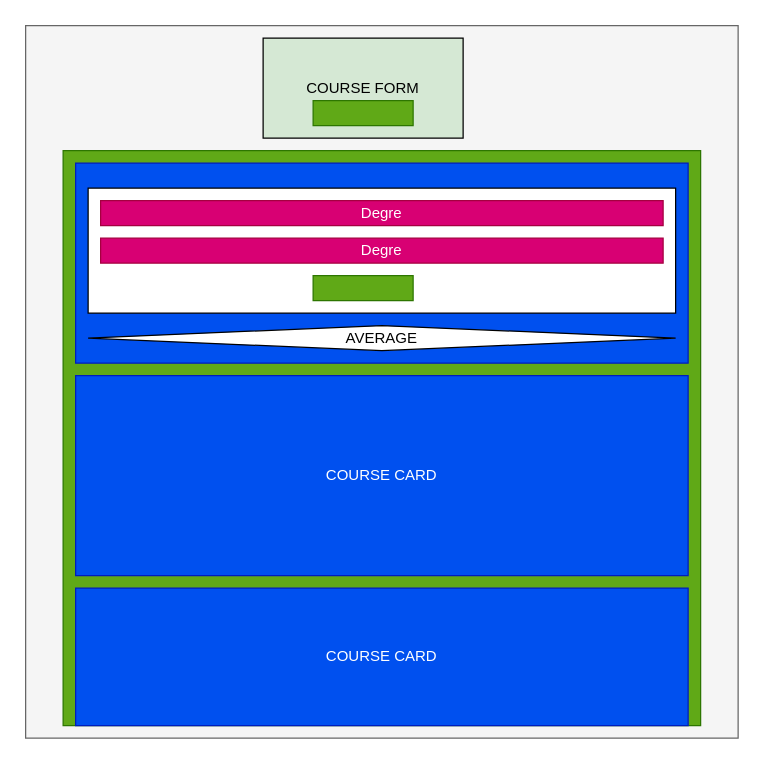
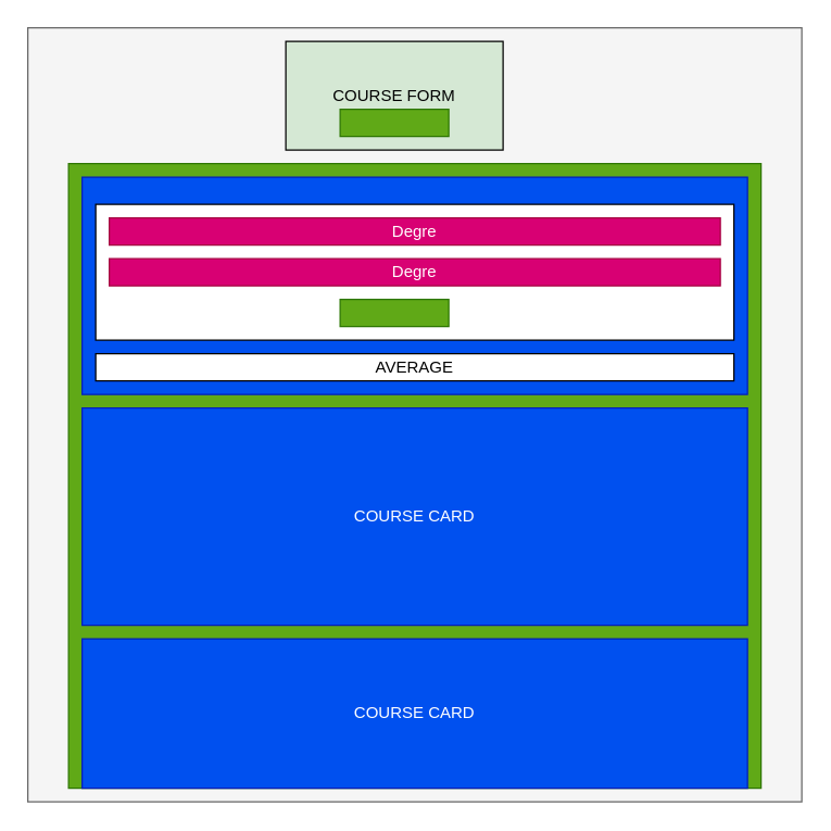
- <mxCell id="9" value="AVERAGE" style="rhombus;whiteSpace=wrap;html=1;" vertex="1" parent="1"><mxGeometry x="70" y="260" width="470" height="20" as="geometry" /></mxCell>
+ <mxCell id="9" value="AVERAGE" style="rounded=0;whiteSpace=wrap;html=1;" vertex="1" parent="1"><mxGeometry x="70" y="260" width="470" height="20" as="geometry" /></mxCell>
